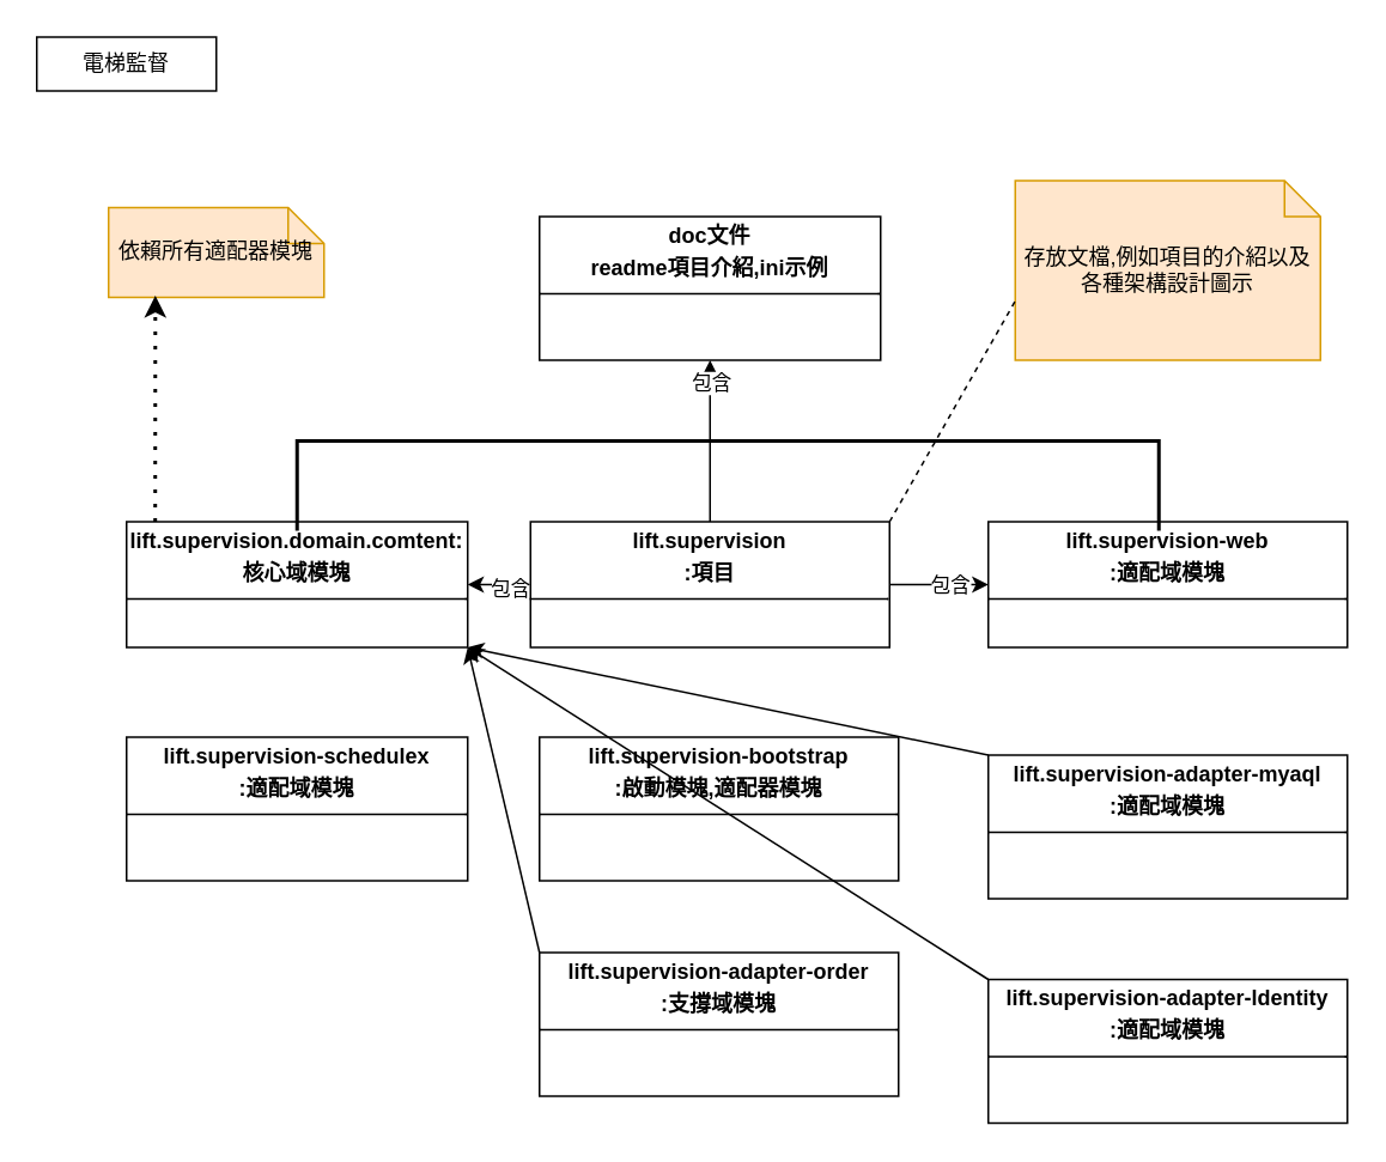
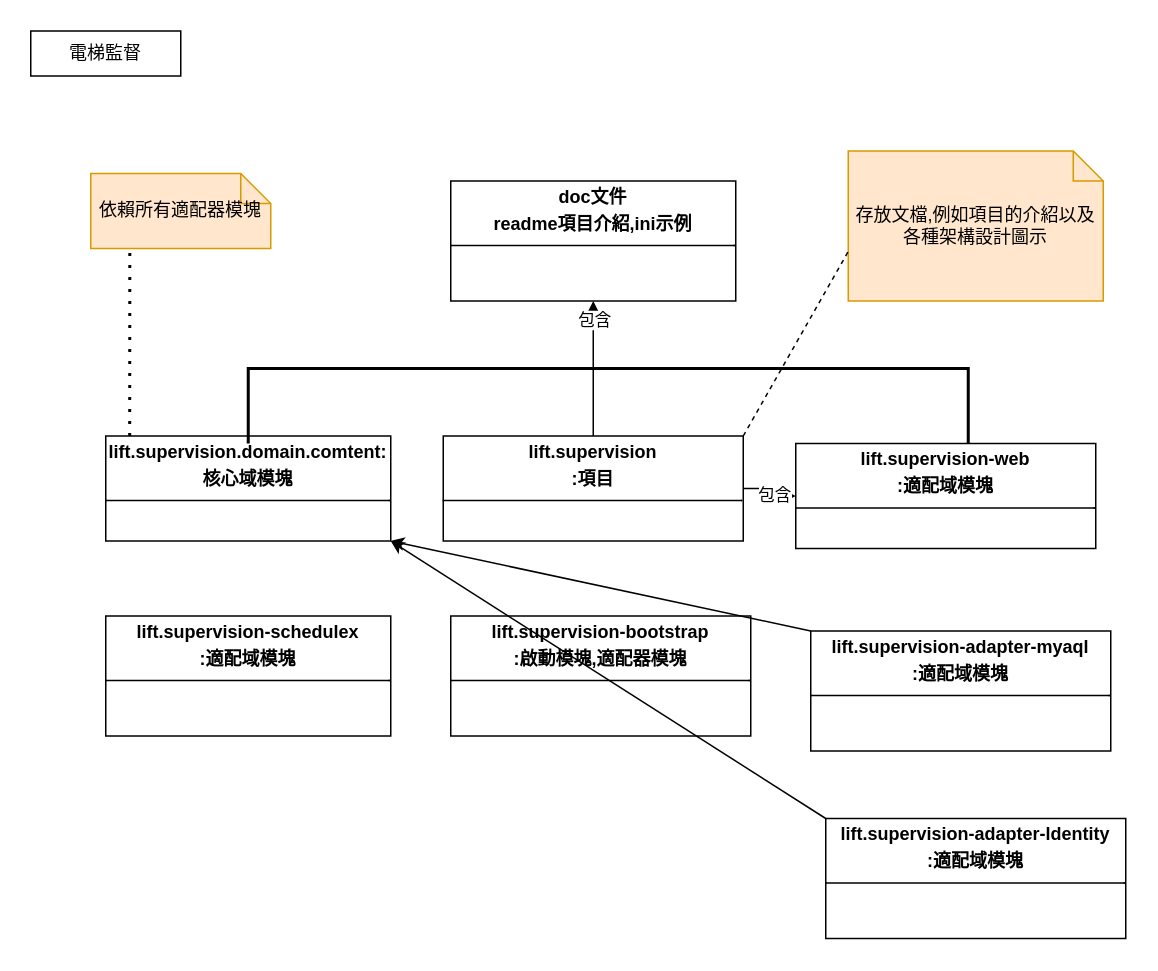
- <mxCell id="17" value="" style="endArrow=classic;dashed=1;html=1;dashPattern=1 3;strokeWidth=2;rounded=0;entryX=0.217;entryY=0.98;entryDx=0;entryDy=0;entryPerimeter=0;exitX=0.084;exitY=0;exitDx=0;exitDy=0;exitPerimeter=0;" edge="1" parent="1" source="2" target="14"><mxGeometry width="50" height="50" relative="1" as="geometry"><mxPoint x="60" y="220" as="sourcePoint" /><mxPoint x="110" y="170" as="targetPoint" /></mxGeometry></mxCell>
+ <mxCell id="17" value="" style="endArrow=none;dashed=1;html=1;dashPattern=1 3;strokeWidth=2;rounded=0;entryX=0.217;entryY=0.98;entryDx=0;entryDy=0;entryPerimeter=0;exitX=0.084;exitY=0;exitDx=0;exitDy=0;exitPerimeter=0;" edge="1" parent="1" source="2" target="14"><mxGeometry width="50" height="50" relative="1" as="geometry"><mxPoint x="60" y="220" as="sourcePoint" /><mxPoint x="110" y="170" as="targetPoint" /></mxGeometry></mxCell>
- <mxCell id="8" value="" style="edgeStyle=orthogonalEdgeStyle;rounded=0;orthogonalLoop=1;jettySize=auto;html=1;" edge="1" parent="1" source="12" target="2"><mxGeometry relative="1" as="geometry" /></mxCell>
- <mxCell id="9" value="包含" style="edgeLabel;html=1;align=center;verticalAlign=middle;resizable=0;points=[];" connectable="0" vertex="1" parent="8"><mxGeometry x="-0.467" y="2" relative="1" as="geometry"><mxPoint as="offset" /></mxGeometry></mxCell>
- <mxCell id="18" value="&lt;p style=&quot;margin:0px;margin-top:4px;text-align:center;&quot;&gt;&lt;b style=&quot;background-color: transparent; color: light-dark(rgb(0, 0, 0), rgb(255, 255, 255));&quot;&gt;lift.supervision-web&lt;/b&gt;&lt;/p&gt;&lt;p style=&quot;margin:0px;margin-top:4px;text-align:center;&quot;&gt;&lt;b style=&quot;background-color: transparent; color: light-dark(rgb(0, 0, 0), rgb(255, 255, 255));&quot;&gt;:適配域模塊&lt;/b&gt;&lt;/p&gt;&lt;hr size=&quot;1&quot; style=&quot;border-style:solid;&quot;&gt;&lt;div style=&quot;height:2px;&quot;&gt;&lt;/div&gt;" style="verticalAlign=top;align=left;overflow=fill;html=1;whiteSpace=wrap;" vertex="1" parent="1"><mxGeometry x="550" y="290" width="200" height="70" as="geometry" /></mxCell>
+ <mxCell id="18" value="&lt;p style=&quot;margin:0px;margin-top:4px;text-align:center;&quot;&gt;&lt;b style=&quot;background-color: transparent; color: light-dark(rgb(0, 0, 0), rgb(255, 255, 255));&quot;&gt;lift.supervision-web&lt;/b&gt;&lt;/p&gt;&lt;p style=&quot;margin:0px;margin-top:4px;text-align:center;&quot;&gt;&lt;b style=&quot;background-color: transparent; color: light-dark(rgb(0, 0, 0), rgb(255, 255, 255));&quot;&gt;:適配域模塊&lt;/b&gt;&lt;/p&gt;&lt;hr size=&quot;1&quot; style=&quot;border-style:solid;&quot;&gt;&lt;div style=&quot;height:2px;&quot;&gt;&lt;/div&gt;" style="verticalAlign=top;align=left;overflow=fill;html=1;whiteSpace=wrap;" vertex="1" parent="1"><mxGeometry x="530" y="295" width="200" height="70" as="geometry" /></mxCell>
- <mxCell id="23" value="" style="endArrow=classic;html=1;rounded=0;entryX=1;entryY=1;entryDx=0;entryDy=0;exitX=0;exitY=0;exitDx=0;exitDy=0;" edge="1" parent="1" source="4" target="2"><mxGeometry width="50" height="50" relative="1" as="geometry"><mxPoint x="340" y="480" as="sourcePoint" /><mxPoint x="390" y="430" as="targetPoint" /></mxGeometry></mxCell>
- <mxCell id="20" value="&lt;p style=&quot;margin:0px;margin-top:4px;text-align:center;&quot;&gt;&lt;b&gt;lift.supervision-adapter-myaql&lt;/b&gt;&lt;/p&gt;&lt;p style=&quot;margin:0px;margin-top:4px;text-align:center;&quot;&gt;&lt;b&gt;:適配域模塊&lt;/b&gt;&lt;/p&gt;&lt;hr size=&quot;1&quot; style=&quot;border-style:solid;&quot;&gt;&lt;div style=&quot;height:2px;&quot;&gt;&lt;/div&gt;" style="verticalAlign=top;align=left;overflow=fill;html=1;whiteSpace=wrap;" vertex="1" parent="1"><mxGeometry x="550" y="420" width="200" height="80" as="geometry" /></mxCell>
+ <mxCell id="20" value="&lt;p style=&quot;margin:0px;margin-top:4px;text-align:center;&quot;&gt;&lt;b&gt;lift.supervision-adapter-myaql&lt;/b&gt;&lt;/p&gt;&lt;p style=&quot;margin:0px;margin-top:4px;text-align:center;&quot;&gt;&lt;b&gt;:適配域模塊&lt;/b&gt;&lt;/p&gt;&lt;hr size=&quot;1&quot; style=&quot;border-style:solid;&quot;&gt;&lt;div style=&quot;height:2px;&quot;&gt;&lt;/div&gt;" style="verticalAlign=top;align=left;overflow=fill;html=1;whiteSpace=wrap;" vertex="1" parent="1"><mxGeometry x="540" y="420" width="200" height="80" as="geometry" /></mxCell>
- <mxCell id="4" value="&lt;p style=&quot;margin:0px;margin-top:4px;text-align:center;&quot;&gt;&lt;b&gt;lift.supervision-adapter-order&lt;/b&gt;&lt;/p&gt;&lt;p style=&quot;margin:0px;margin-top:4px;text-align:center;&quot;&gt;&lt;b&gt;:支撐域模塊&lt;/b&gt;&lt;/p&gt;&lt;hr size=&quot;1&quot; style=&quot;border-style:solid;&quot;&gt;&lt;div style=&quot;height:2px;&quot;&gt;&lt;/div&gt;" style="verticalAlign=top;align=left;overflow=fill;html=1;whiteSpace=wrap;" vertex="1" parent="1"><mxGeometry x="300" y="530" width="200" height="80" as="geometry" /></mxCell>
